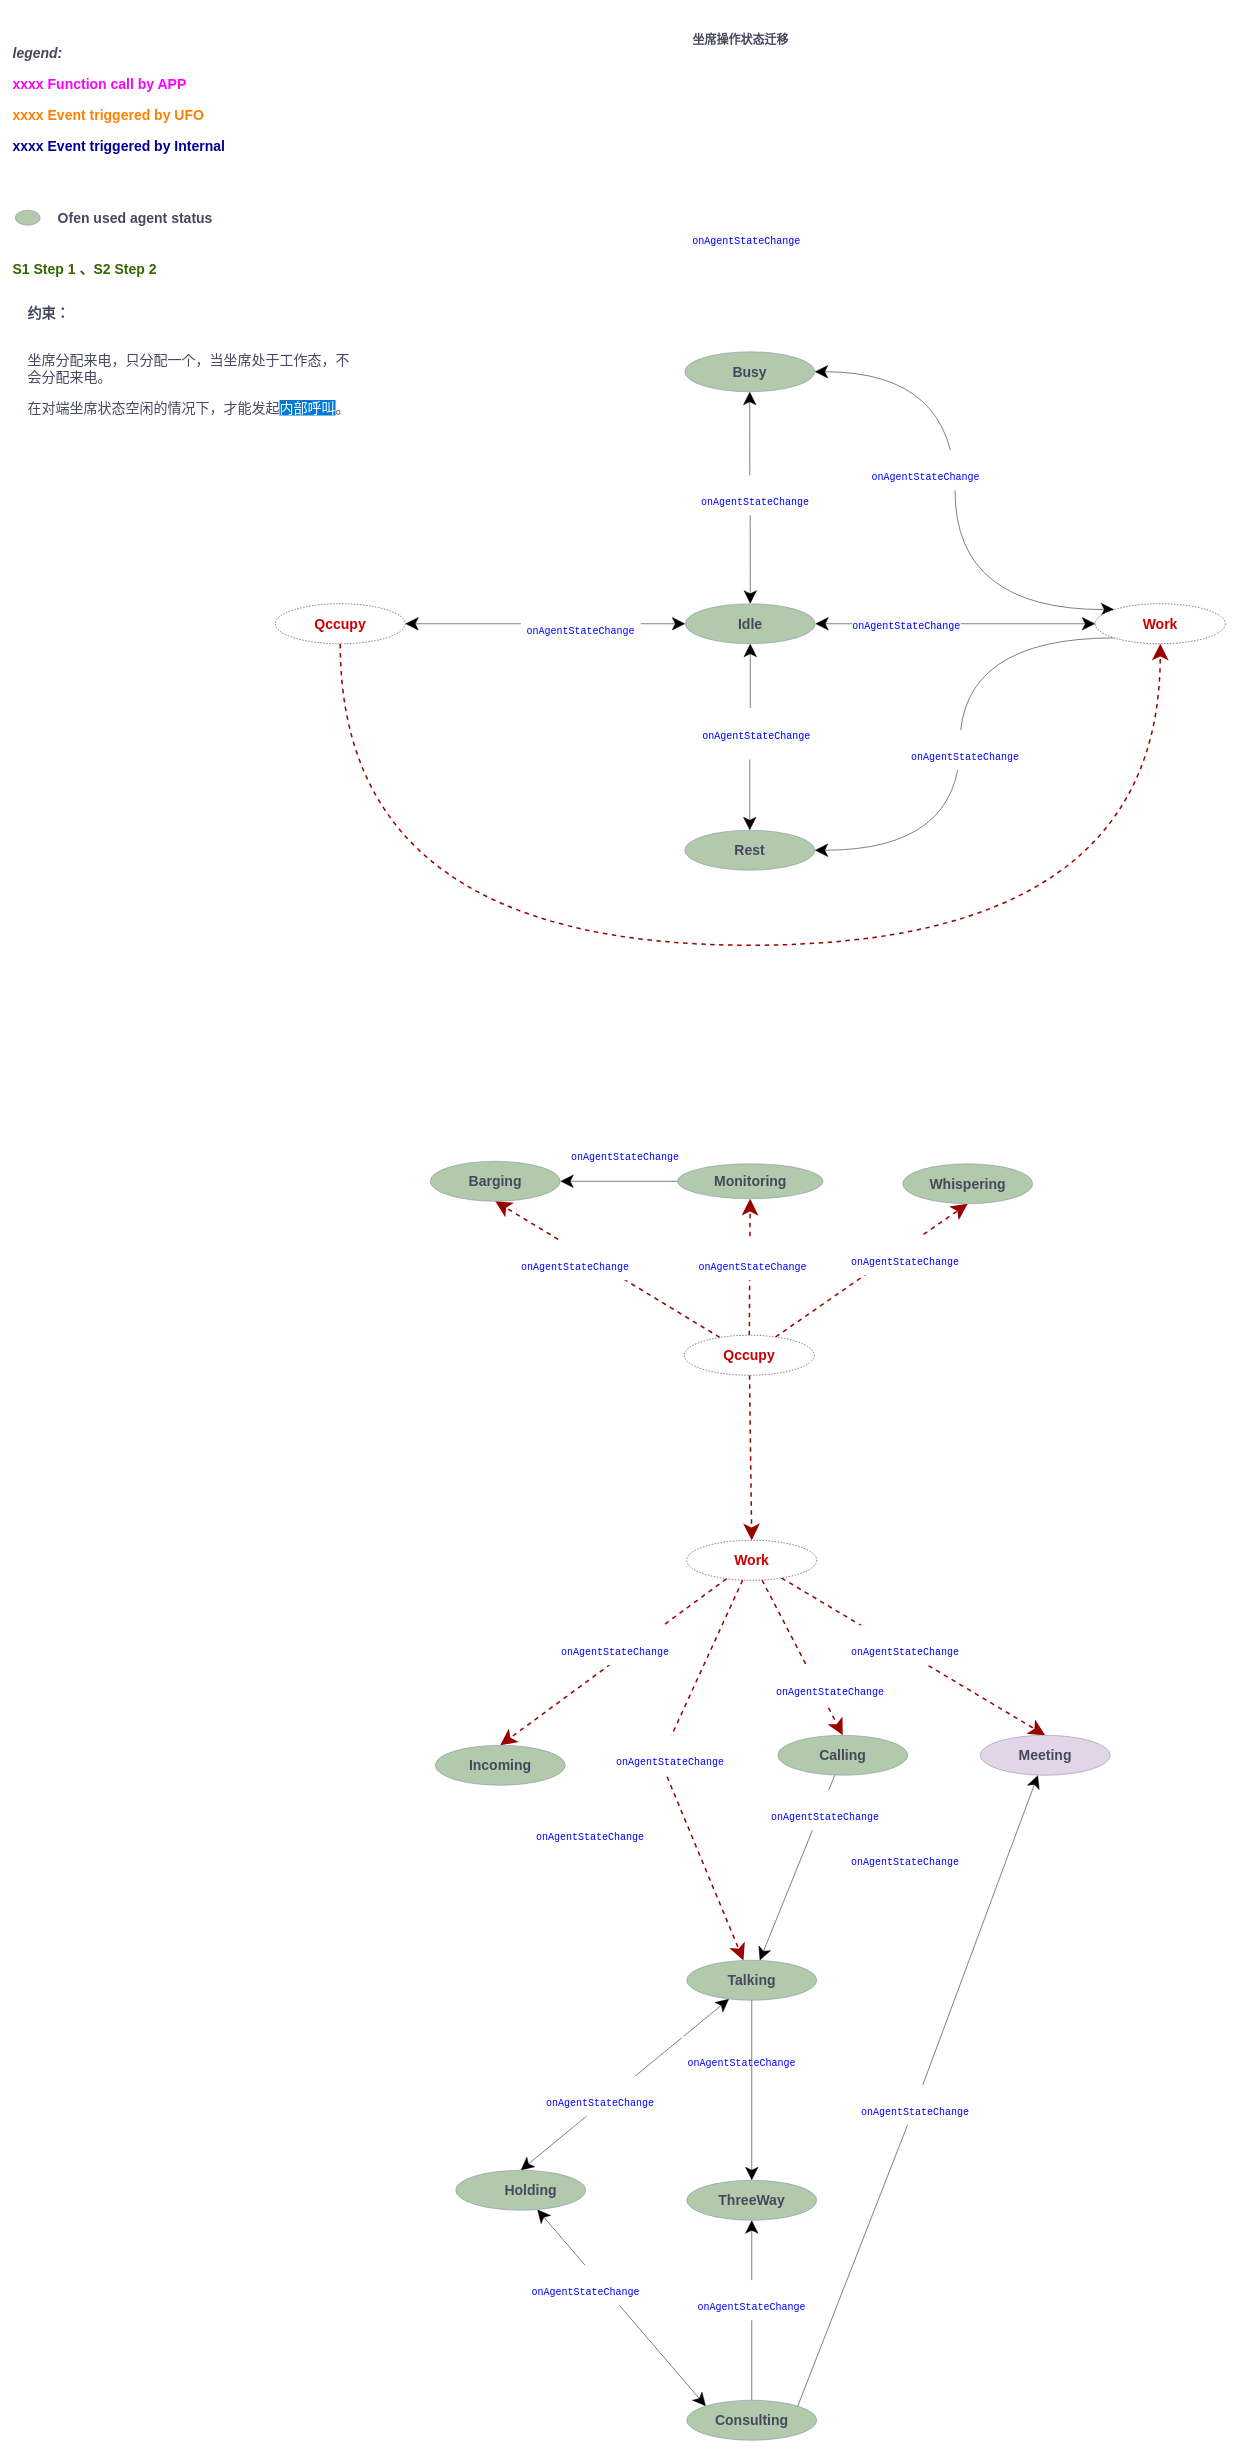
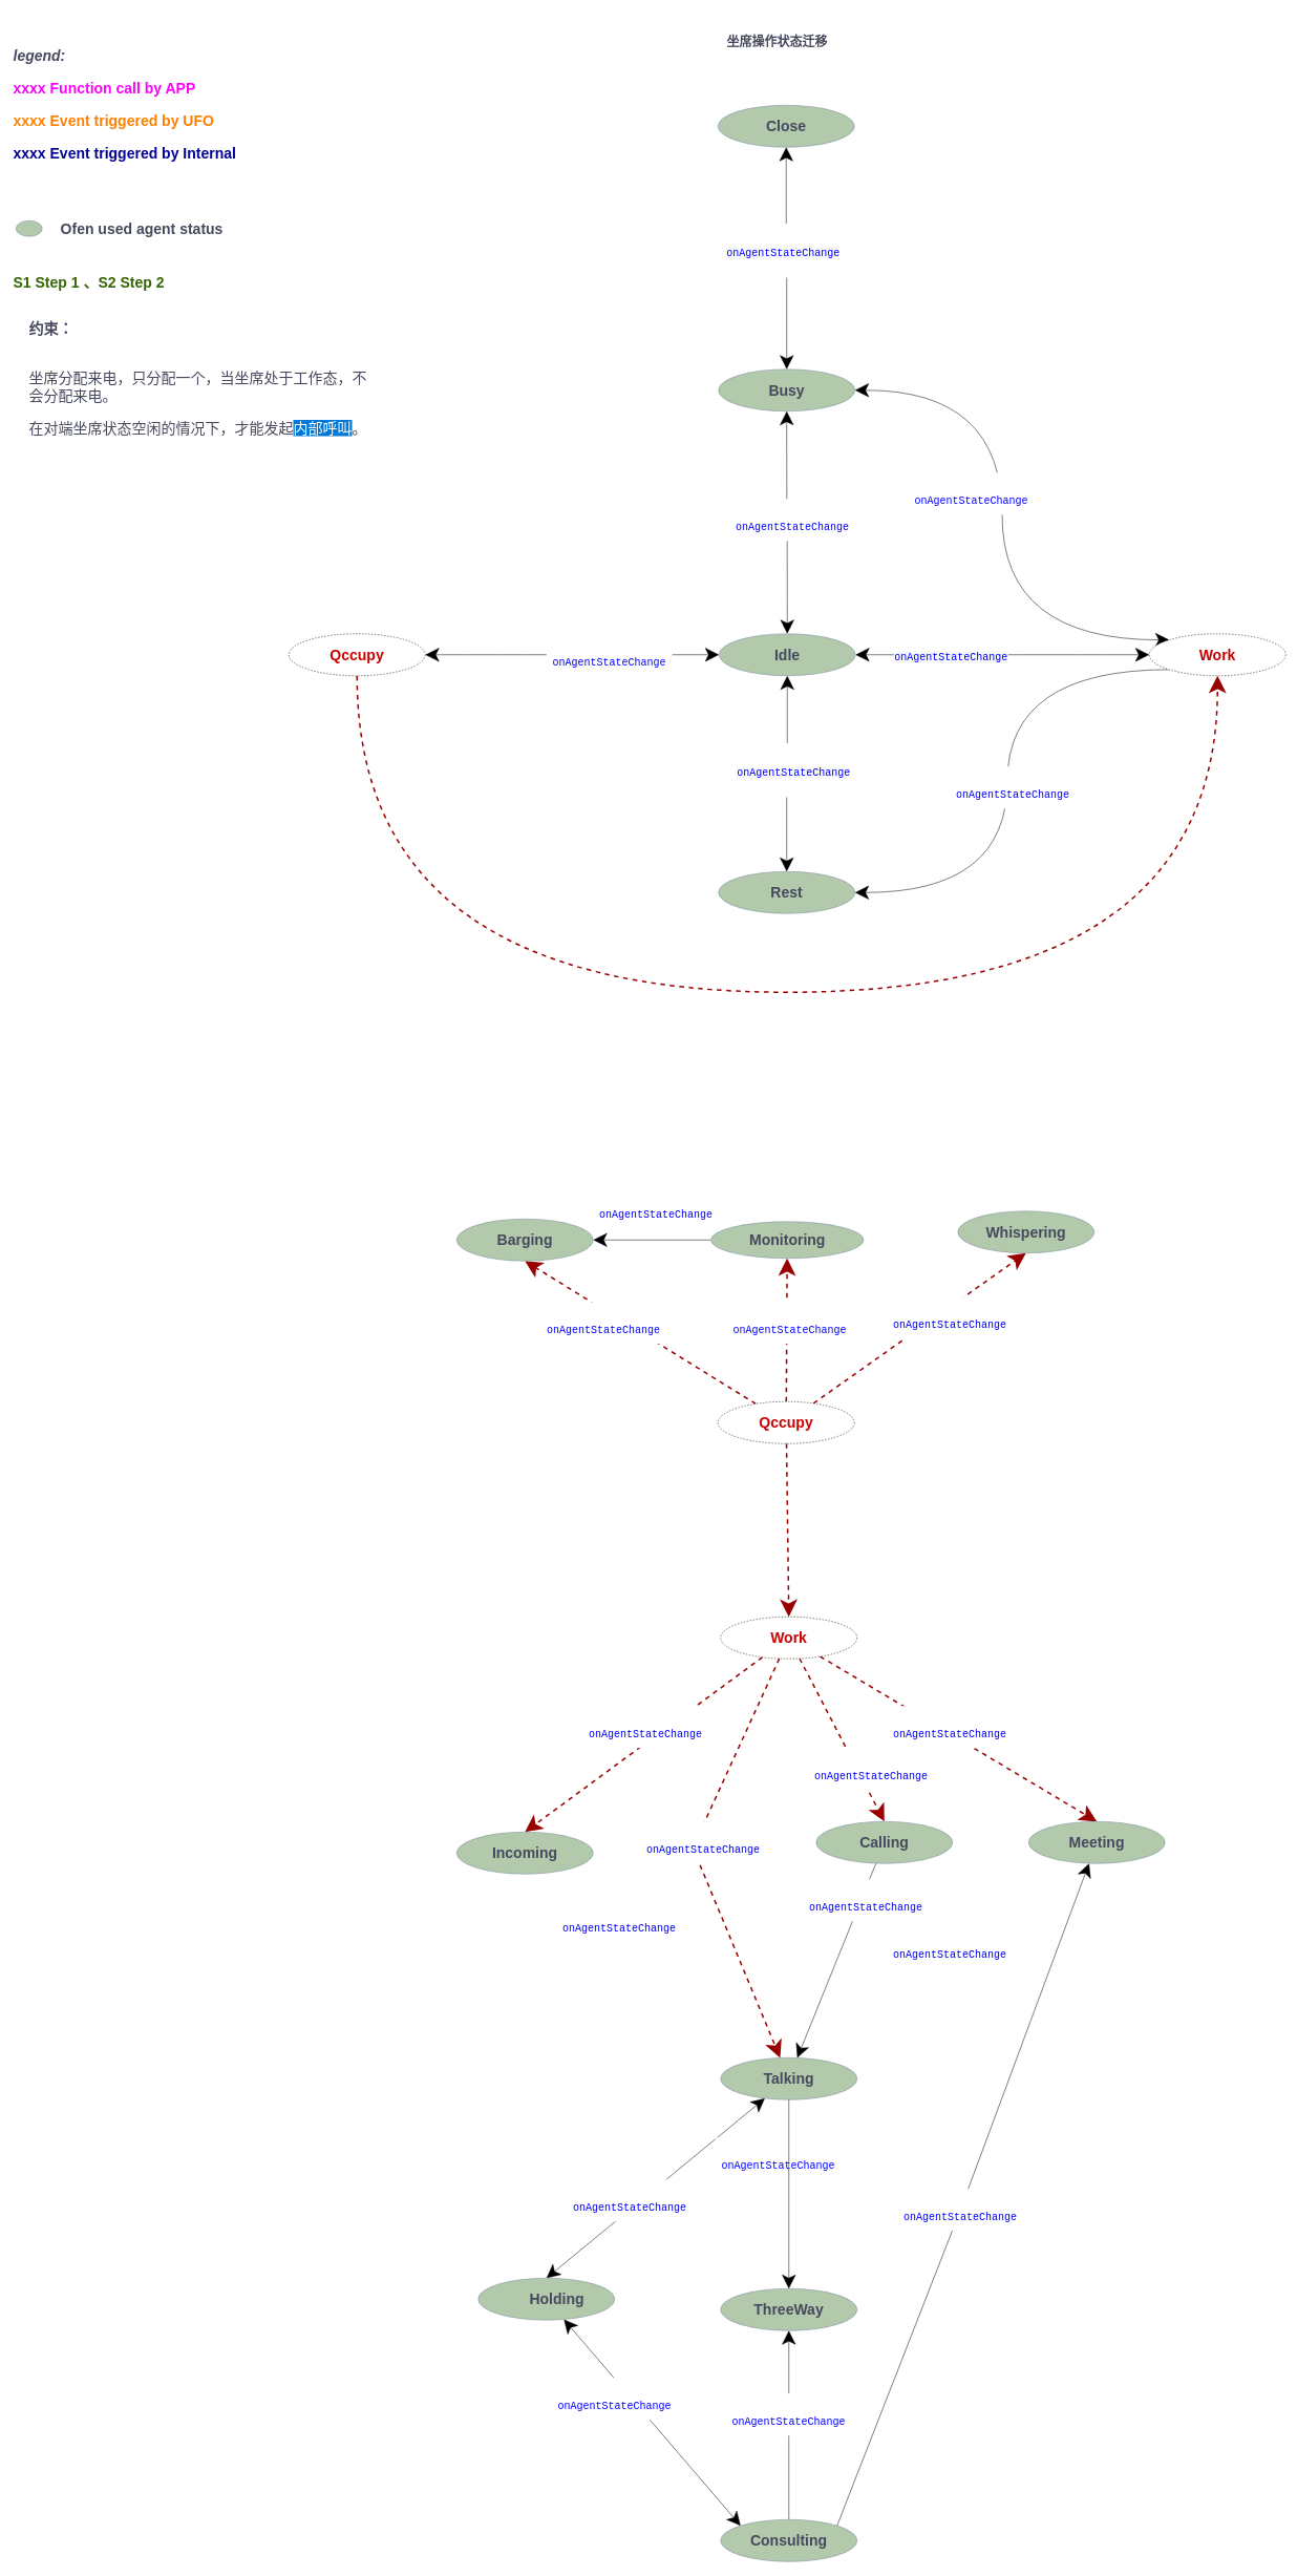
+ <mxCell id="14" value="&lt;span style=&quot;font-size: 28px&quot;&gt;Close&lt;/span&gt;" style="ellipse;whiteSpace=wrap;html=1;fillColor=#B2C9AB;strokeColor=#788AA3;fontColor=#46495D;fontStyle=1" parent="1" vertex="1"><mxGeometry x="1368" y="200" width="260" height="80" as="geometry" /></mxCell>
+ <mxCell id="13" style="edgeStyle=orthogonalEdgeStyle;rounded=0;orthogonalLoop=1;jettySize=auto;html=1;entryX=0.5;entryY=0;entryDx=0;entryDy=0;endSize=24;startArrow=classic;startFill=1;startSize=24;" parent="1" source="14" target="6" edge="1"><mxGeometry relative="1" as="geometry" /></mxCell>
- <mxCell id="34" value="&lt;span style=&quot;font-size: 28px&quot;&gt;Barging&lt;/span&gt;" style="ellipse;whiteSpace=wrap;html=1;fillColor=#B2C9AB;strokeColor=#788AA3;fontColor=#46495D;fontStyle=1" parent="1" vertex="1"><mxGeometry x="860" y="2322" width="260" height="80" as="geometry" /></mxCell>
+ <mxCell id="34" value="&lt;span style=&quot;font-size: 28px&quot;&gt;Barging&lt;/span&gt;" style="ellipse;whiteSpace=wrap;html=1;fillColor=#B2C9AB;strokeColor=#788AA3;fontColor=#46495D;fontStyle=1" parent="1" vertex="1"><mxGeometry x="870" y="2322" width="260" height="80" as="geometry" /></mxCell>
- <mxCell id="35" value="&lt;span style=&quot;font-size: 28px&quot;&gt;Whispering&lt;/span&gt;" style="ellipse;whiteSpace=wrap;html=1;fillColor=#B2C9AB;strokeColor=#788AA3;fontColor=#46495D;fontStyle=1" parent="1" vertex="1"><mxGeometry x="1805" y="2327" width="260" height="80" as="geometry" /></mxCell>
+ <mxCell id="35" value="&lt;span style=&quot;font-size: 28px&quot;&gt;Whispering&lt;/span&gt;" style="ellipse;whiteSpace=wrap;html=1;fillColor=#B2C9AB;strokeColor=#788AA3;fontColor=#46495D;fontStyle=1" parent="1" vertex="1"><mxGeometry x="1825" y="2307" width="260" height="80" as="geometry" /></mxCell>
- <mxCell id="59" value="&lt;span style=&quot;font-size: 28px&quot;&gt;Meeting&lt;/span&gt;" style="ellipse;whiteSpace=wrap;html=1;fillColor=#e1d5e7;strokeColor=#788AA3;fontColor=#46495D;fontStyle=1;" parent="1" vertex="1"><mxGeometry x="1960" y="3470" width="260" height="80" as="geometry" /></mxCell>
+ <mxCell id="59" value="&lt;span style=&quot;font-size: 28px&quot;&gt;Meeting&lt;/span&gt;" style="ellipse;whiteSpace=wrap;html=1;fillColor=#B2C9AB;strokeColor=#788AA3;fontColor=#46495D;fontStyle=1" parent="1" vertex="1"><mxGeometry x="1960" y="3470" width="260" height="80" as="geometry" /></mxCell>
